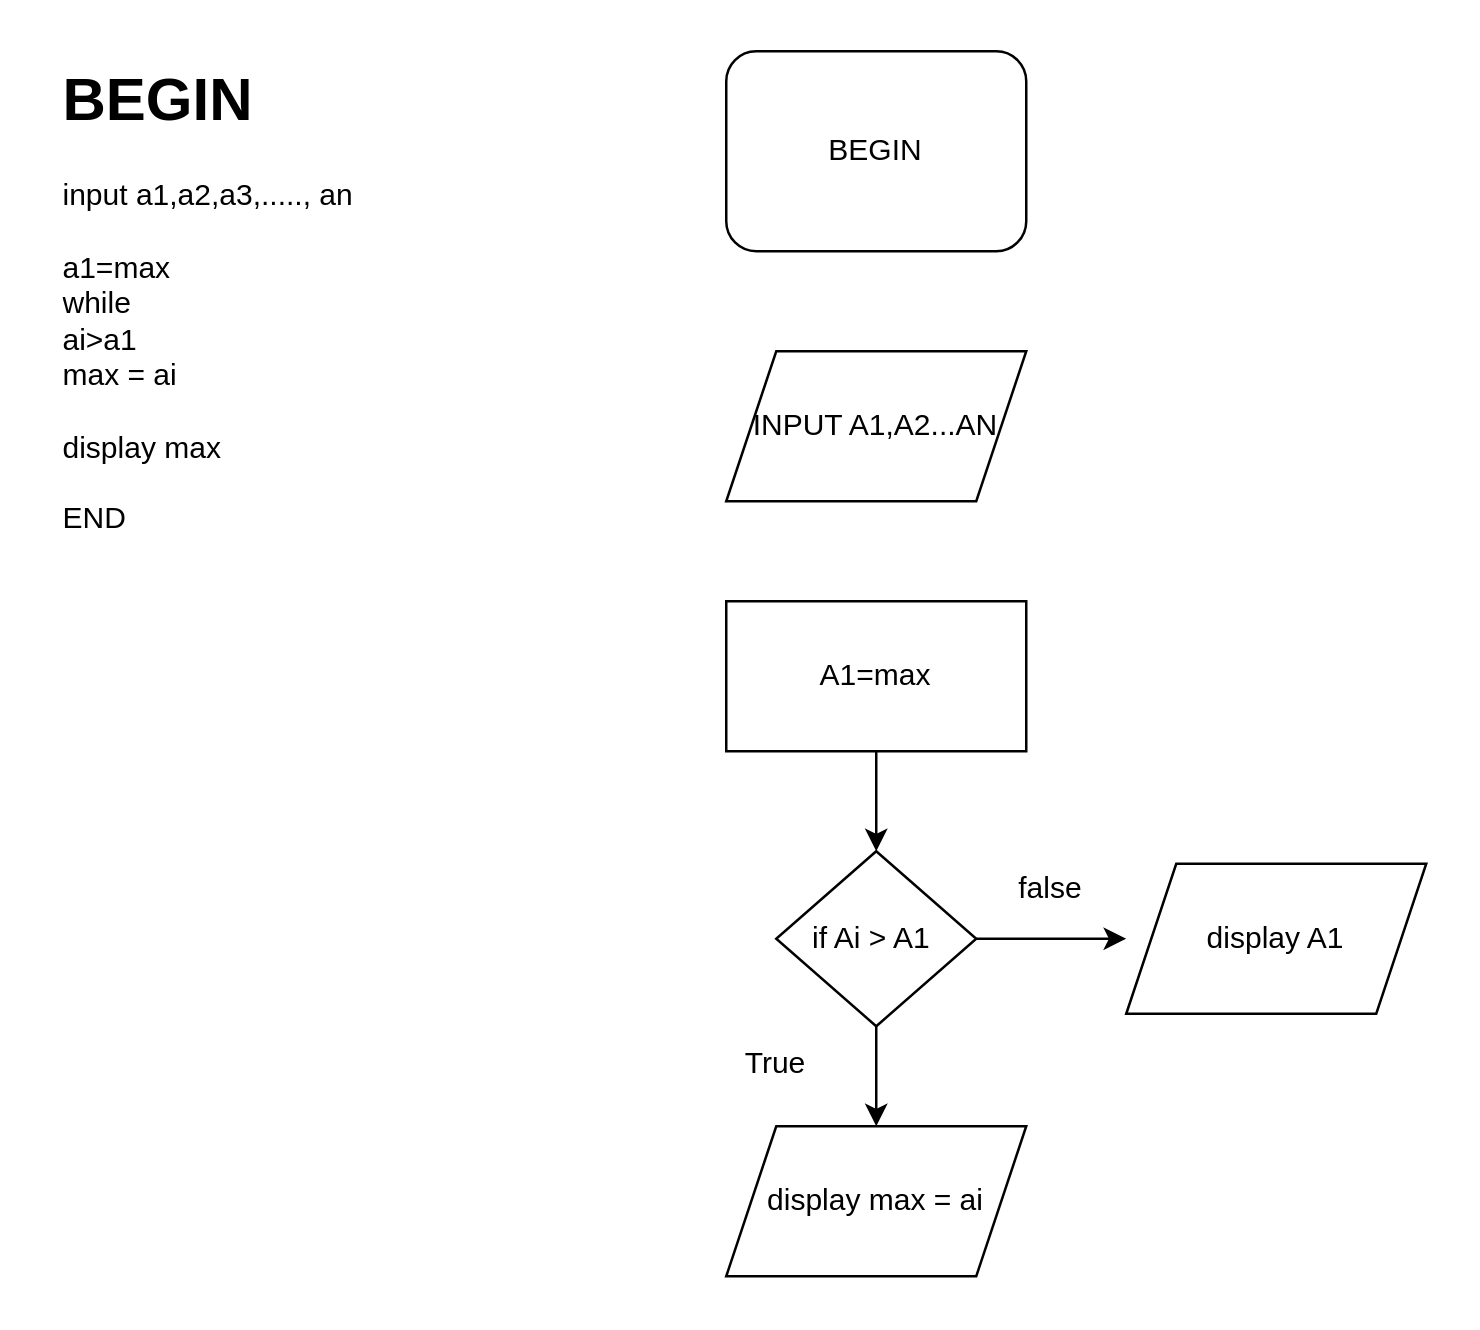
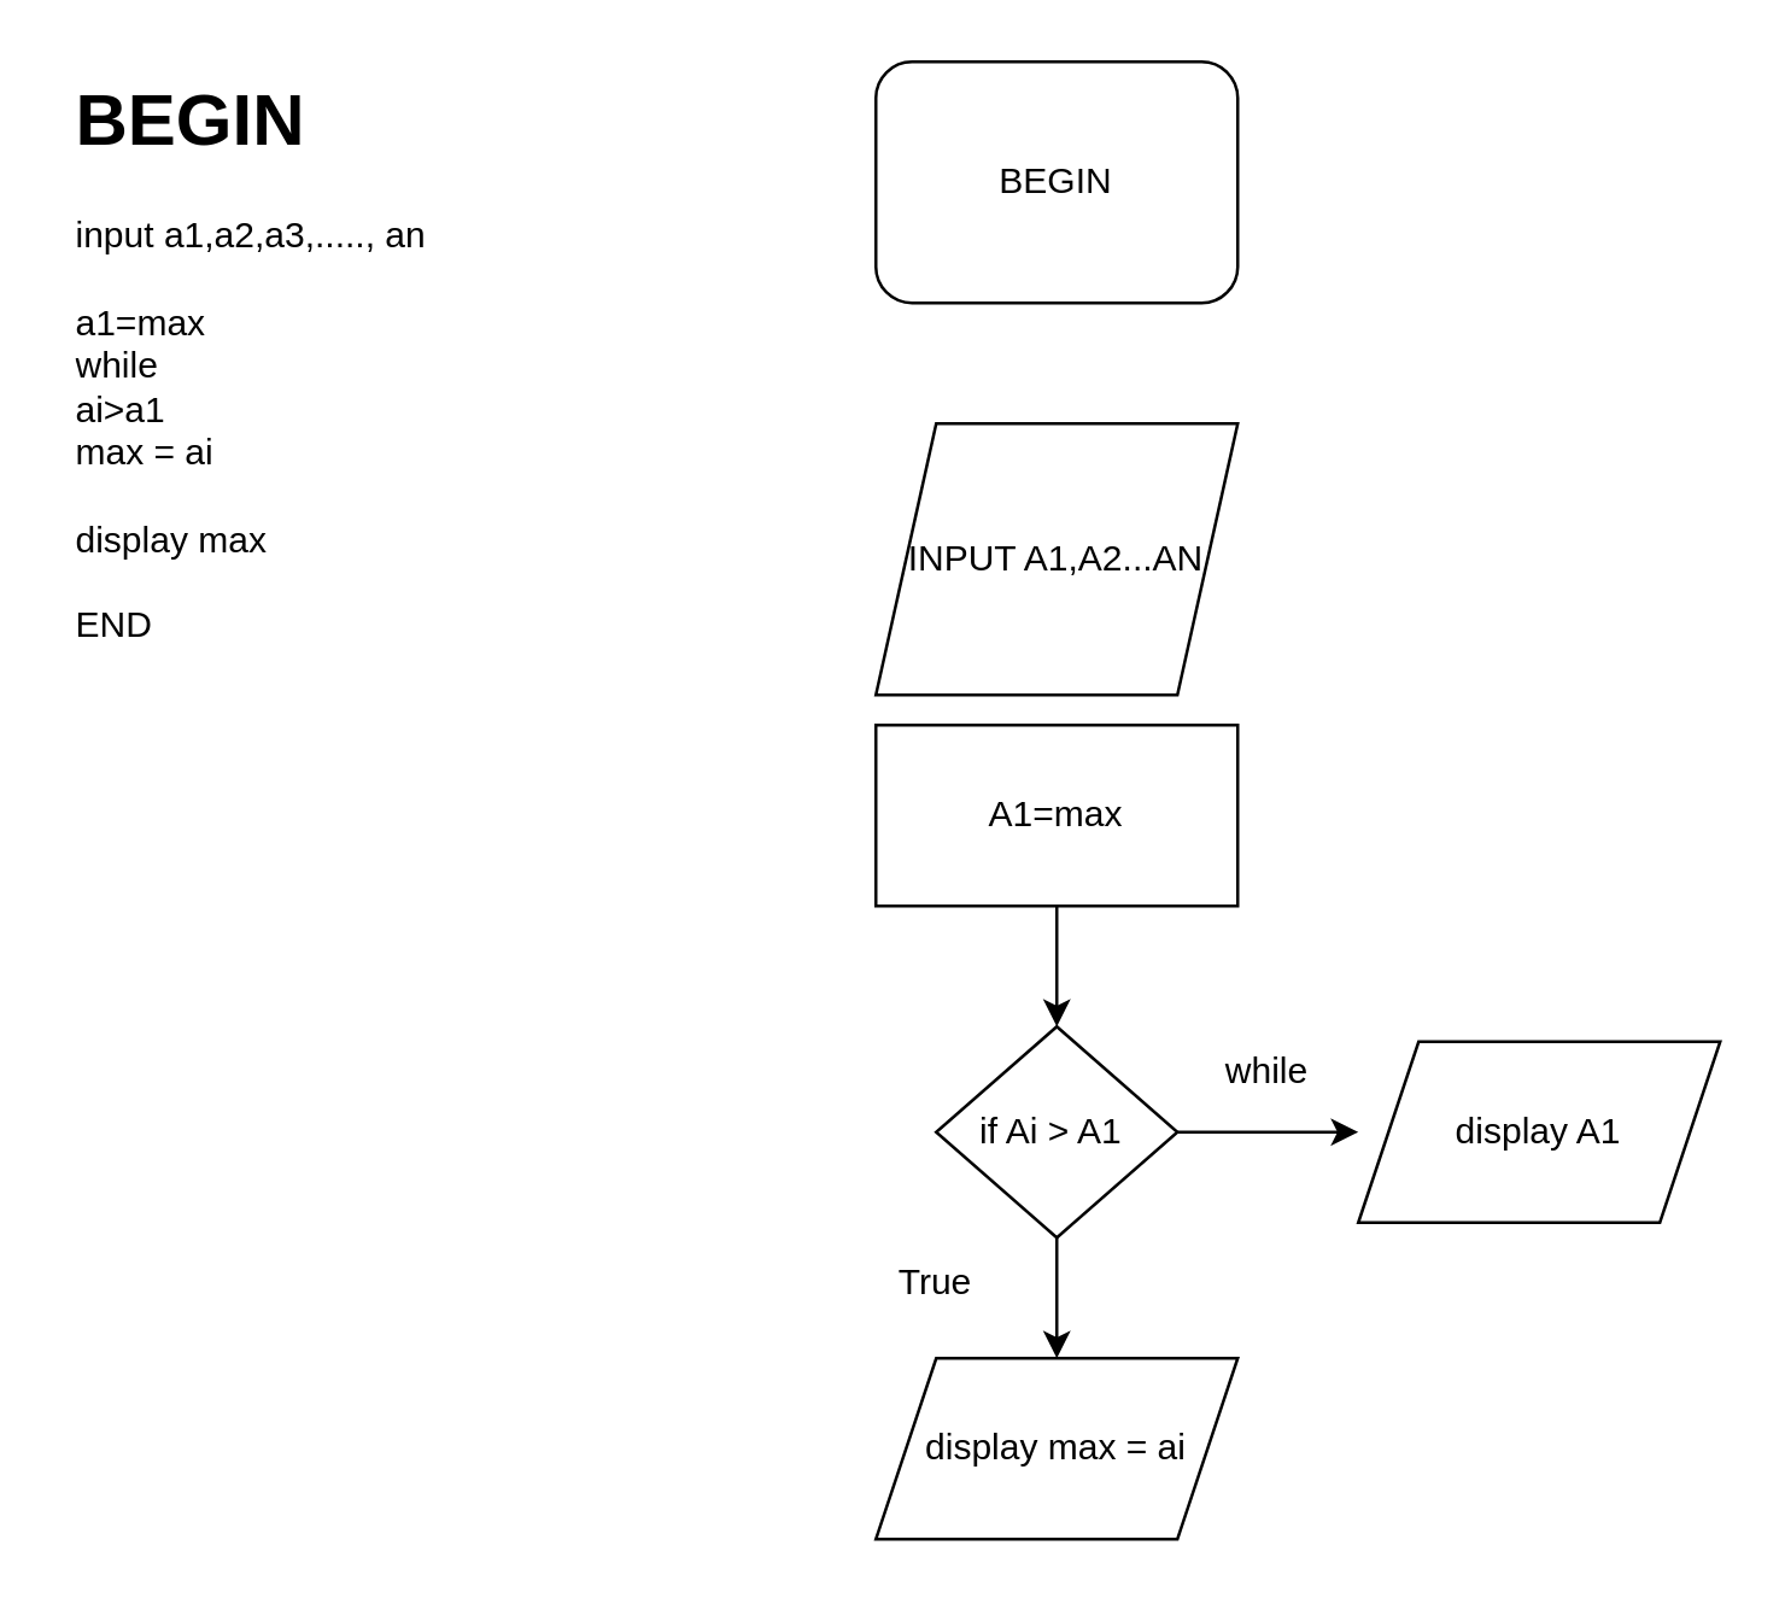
- <mxCell id="4" value="INPUT A1,A2...AN" style="shape=parallelogram;perimeter=parallelogramPerimeter;whiteSpace=wrap;html=1;fixedSize=1;" vertex="1" parent="1"><mxGeometry x="290" y="140" width="120" height="60" as="geometry" /></mxCell>
+ <mxCell id="4" value="INPUT A1,A2...AN" style="shape=parallelogram;perimeter=parallelogramPerimeter;whiteSpace=wrap;html=1;fixedSize=1;" vertex="1" parent="1"><mxGeometry x="290" y="140" width="120" height="90" as="geometry" /></mxCell>
- <mxCell id="11" value="false" style="text;html=1;strokeColor=none;fillColor=none;align=center;verticalAlign=middle;whiteSpace=wrap;rounded=0;" vertex="1" parent="1"><mxGeometry x="390" y="340" width="60" height="30" as="geometry" /></mxCell>
+ <mxCell id="11" value="while" style="text;html=1;strokeColor=none;fillColor=none;align=center;verticalAlign=middle;whiteSpace=wrap;rounded=0;" vertex="1" parent="1"><mxGeometry x="390" y="340" width="60" height="30" as="geometry" /></mxCell>
